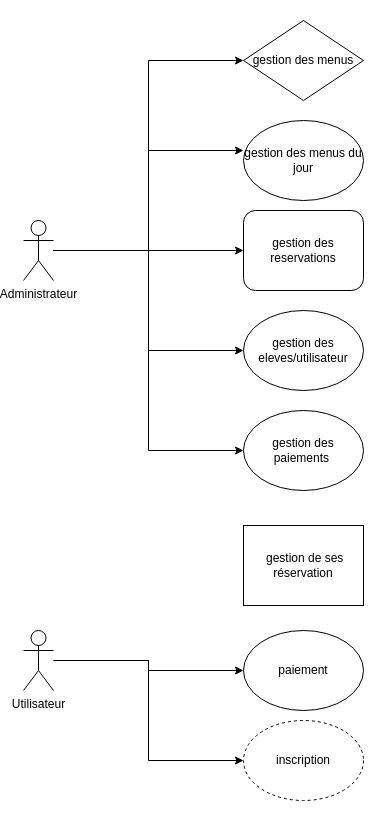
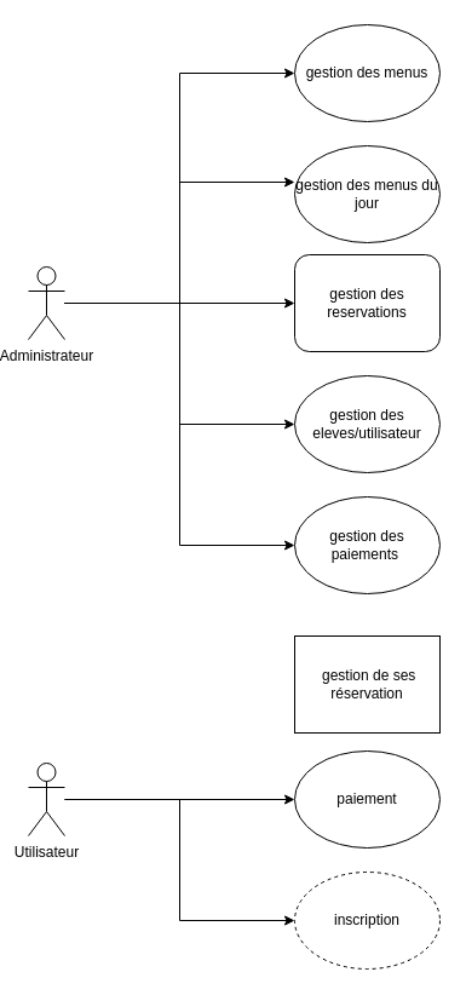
- <mxCell id="11" value="&lt;font style=&quot;vertical-align: inherit&quot;&gt;&lt;font style=&quot;vertical-align: inherit&quot;&gt;gestion des menus&lt;/font&gt;&lt;/font&gt;" style="rhombus;whiteSpace=wrap;html=1;" vertex="1" parent="1"><mxGeometry x="240" width="120" height="80" as="geometry" y="20" /></mxCell>
+ <mxCell id="11" value="&lt;font style=&quot;vertical-align: inherit&quot;&gt;&lt;font style=&quot;vertical-align: inherit&quot;&gt;gestion des menus&lt;/font&gt;&lt;/font&gt;" style="ellipse;whiteSpace=wrap;html=1;" vertex="1" parent="1"><mxGeometry x="240" width="120" height="80" as="geometry" y="20" /></mxCell>
- <mxCell id="15" value="&lt;font style=&quot;vertical-align: inherit&quot;&gt;&lt;font style=&quot;vertical-align: inherit&quot;&gt;paiement&lt;/font&gt;&lt;/font&gt;" style="ellipse;whiteSpace=wrap;html=1;" vertex="1" parent="1"><mxGeometry x="240" y="630" width="120" height="80" as="geometry" /></mxCell>
+ <mxCell id="15" value="&lt;font style=&quot;vertical-align: inherit&quot;&gt;&lt;font style=&quot;vertical-align: inherit&quot;&gt;paiement&lt;/font&gt;&lt;/font&gt;" style="ellipse;whiteSpace=wrap;html=1;" vertex="1" parent="1"><mxGeometry x="240" y="620" width="120" height="80" as="geometry" /></mxCell>
